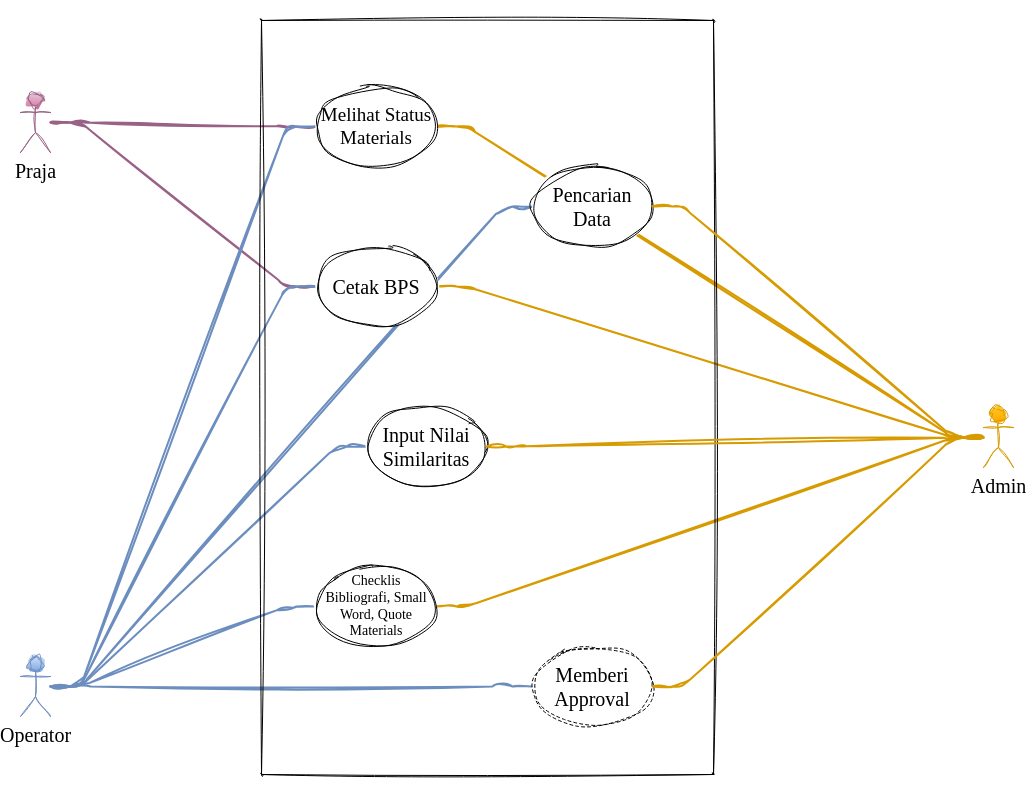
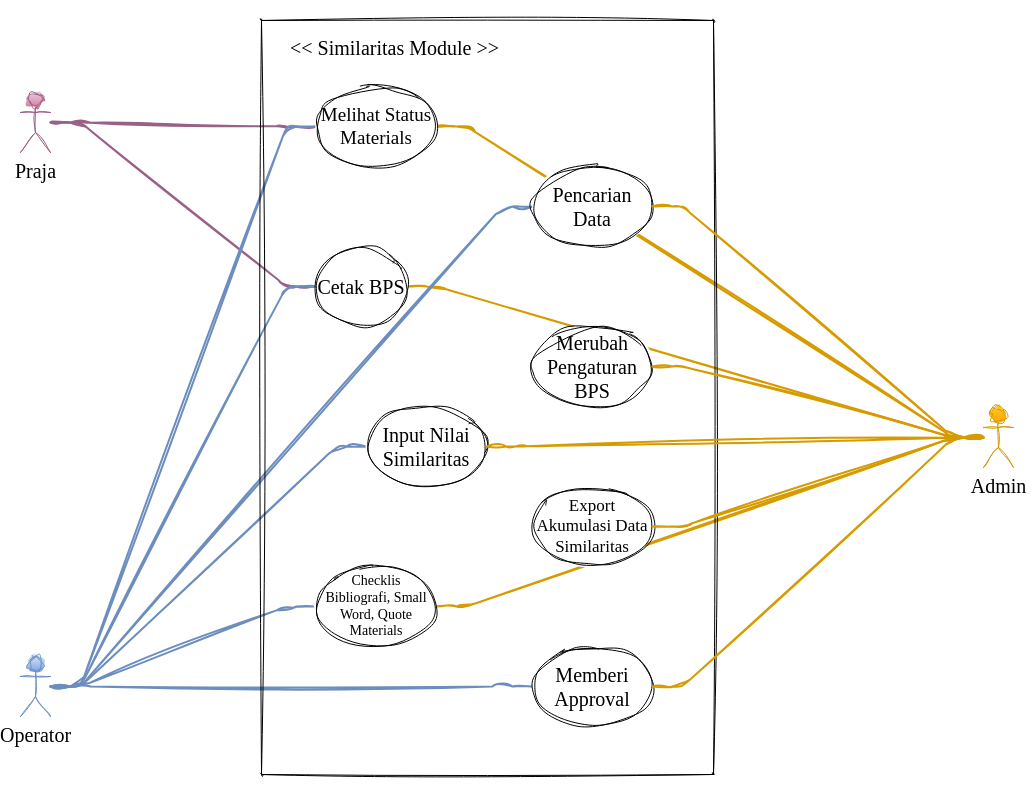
+ <mxCell id="16" value="&amp;lt;&amp;lt; Similaritas Module &amp;gt;&amp;gt;" style="text;html=1;align=center;verticalAlign=middle;resizable=0;points=[];autosize=1;strokeColor=none;fillColor=none;fontSize=20;fontFamily=Architects Daughter;rounded=1;" parent="15" vertex="1"><mxGeometry x="17" y="9" width="232" height="36" as="geometry" /></mxCell>
- <mxCell id="19" value="Cetak BPS" style="ellipse;whiteSpace=wrap;html=1;sketch=1;hachureGap=4;jiggle=2;curveFitting=1;fontFamily=Architects Daughter;fontSource=https%3A%2F%2Ffonts.googleapis.com%2Fcss%3Ffamily%3DArchitects%2BDaughter;fontSize=20;rounded=1;" parent="15" vertex="1"><mxGeometry x="55" y="226" width="120" height="80" as="geometry" /></mxCell>
+ <mxCell id="19" value="Cetak BPS" style="ellipse;whiteSpace=wrap;html=1;sketch=1;hachureGap=4;jiggle=2;curveFitting=1;fontFamily=Architects Daughter;fontSource=https%3A%2F%2Ffonts.googleapis.com%2Fcss%3Ffamily%3DArchitects%2BDaughter;fontSize=20;rounded=1;" parent="15" vertex="1"><mxGeometry x="55" y="226" width="90" height="80" as="geometry" /></mxCell>
+ <mxCell id="20" value="Merubah Pengaturan BPS" style="ellipse;whiteSpace=wrap;html=1;sketch=1;hachureGap=4;jiggle=2;curveFitting=1;fontFamily=Architects Daughter;fontSource=https%3A%2F%2Ffonts.googleapis.com%2Fcss%3Ffamily%3DArchitects%2BDaughter;fontSize=20;rounded=1;" parent="15" vertex="1"><mxGeometry x="271" y="306" width="120" height="80" as="geometry" /></mxCell>
+ <mxCell id="26" style="edgeStyle=entityRelationEdgeStyle;rounded=1;sketch=1;hachureGap=4;jiggle=2;curveFitting=1;orthogonalLoop=1;jettySize=auto;html=1;fontFamily=Architects Daughter;fontSource=https%3A%2F%2Ffonts.googleapis.com%2Fcss%3Ffamily%3DArchitects%2BDaughter;fontSize=16;startSize=8;endSize=8;endArrow=none;endFill=0;strokeWidth=2;fillColor=#ffcd28;gradientColor=#ffa500;strokeColor=#d79b00;" parent="1" source="30" target="20" edge="1"><mxGeometry relative="1" as="geometry" /></mxCell>
+ <mxCell id="28" style="edgeStyle=entityRelationEdgeStyle;rounded=1;sketch=1;hachureGap=4;jiggle=2;curveFitting=1;orthogonalLoop=1;jettySize=auto;html=1;fontFamily=Architects Daughter;fontSource=https%3A%2F%2Ffonts.googleapis.com%2Fcss%3Ffamily%3DArchitects%2BDaughter;fontSize=16;startSize=8;endSize=8;endArrow=none;endFill=0;strokeWidth=2;fillColor=#ffcd28;gradientColor=#ffa500;strokeColor=#d79b00;" parent="1" source="30" target="22" edge="1"><mxGeometry relative="1" as="geometry" /></mxCell>
+ <mxCell id="22" value="Export Akumulasi Data Similaritas" style="ellipse;whiteSpace=wrap;html=1;sketch=1;hachureGap=4;jiggle=2;curveFitting=1;fontFamily=Architects Daughter;fontSource=https%3A%2F%2Ffonts.googleapis.com%2Fcss%3Ffamily%3DArchitects%2BDaughter;fontSize=17;rounded=1;" parent="15" vertex="1"><mxGeometry x="271" y="466" width="120" height="80" as="geometry" /></mxCell>
- <mxCell id="24" value="Memberi Approval" style="ellipse;whiteSpace=wrap;html=1;sketch=1;hachureGap=4;jiggle=2;curveFitting=1;fontFamily=Architects Daughter;fontSource=https%3A%2F%2Ffonts.googleapis.com%2Fcss%3Ffamily%3DArchitects%2BDaughter;fontSize=20;rounded=1;dashed=1;" parent="15" vertex="1"><mxGeometry x="271" y="626" width="120" height="80" as="geometry" /></mxCell>
+ <mxCell id="24" value="Memberi Approval" style="ellipse;whiteSpace=wrap;html=1;sketch=1;hachureGap=4;jiggle=2;curveFitting=1;fontFamily=Architects Daughter;fontSource=https%3A%2F%2Ffonts.googleapis.com%2Fcss%3Ffamily%3DArchitects%2BDaughter;fontSize=20;rounded=1;" parent="15" vertex="1"><mxGeometry x="271" y="626" width="120" height="80" as="geometry" /></mxCell>
